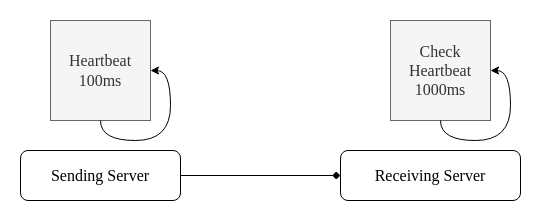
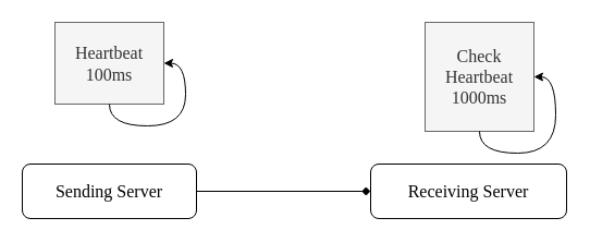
- <mxCell id="5" value="Heartbeat&lt;br&gt;100ms" style="whiteSpace=wrap;html=1;aspect=fixed;fontFamily=Fira Code Retina;fontSize=16;fillColor=#f5f5f5;fontColor=#333333;strokeColor=#666666;" vertex="1" parent="1"><mxGeometry x="50" y="20" width="100" height="100" as="geometry" /></mxCell>
+ <mxCell id="5" value="Heartbeat&lt;br&gt;100ms" style="whiteSpace=wrap;html=1;aspect=fixed;fontFamily=Fira Code Retina;fontSize=16;fillColor=#f5f5f5;fontColor=#333333;strokeColor=#666666;" vertex="1" parent="1"><mxGeometry x="50" y="20" width="100" height="75" as="geometry" /></mxCell>
